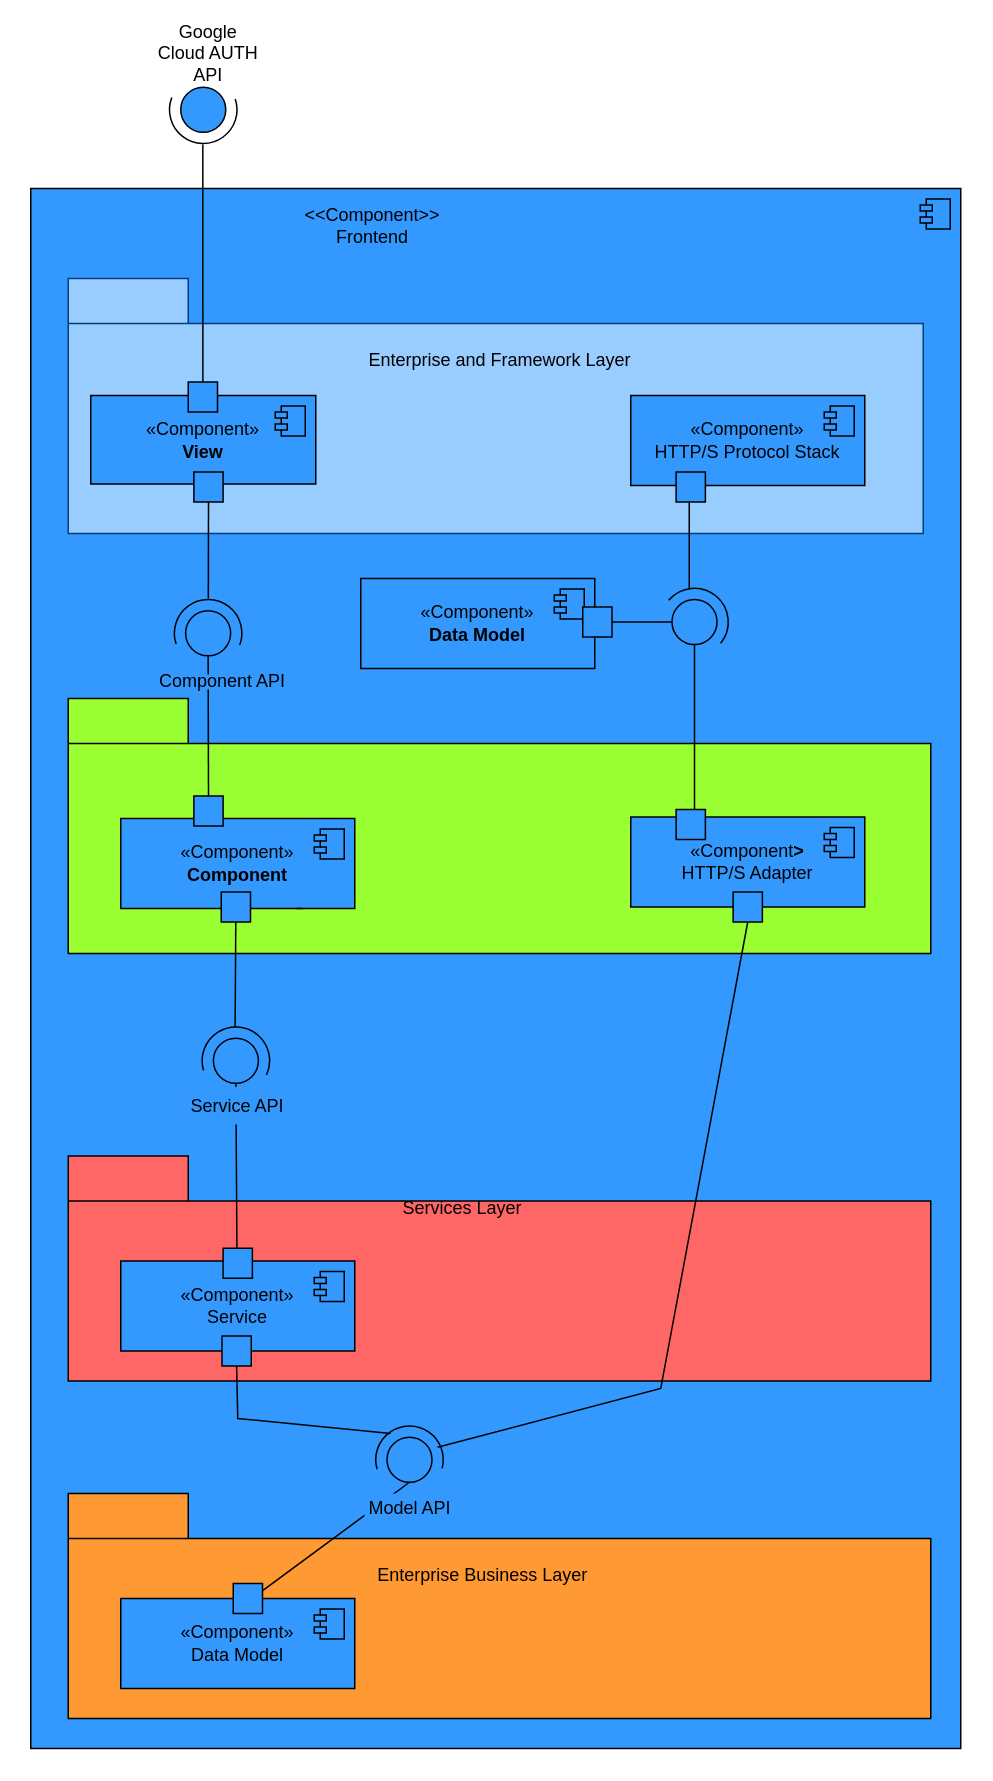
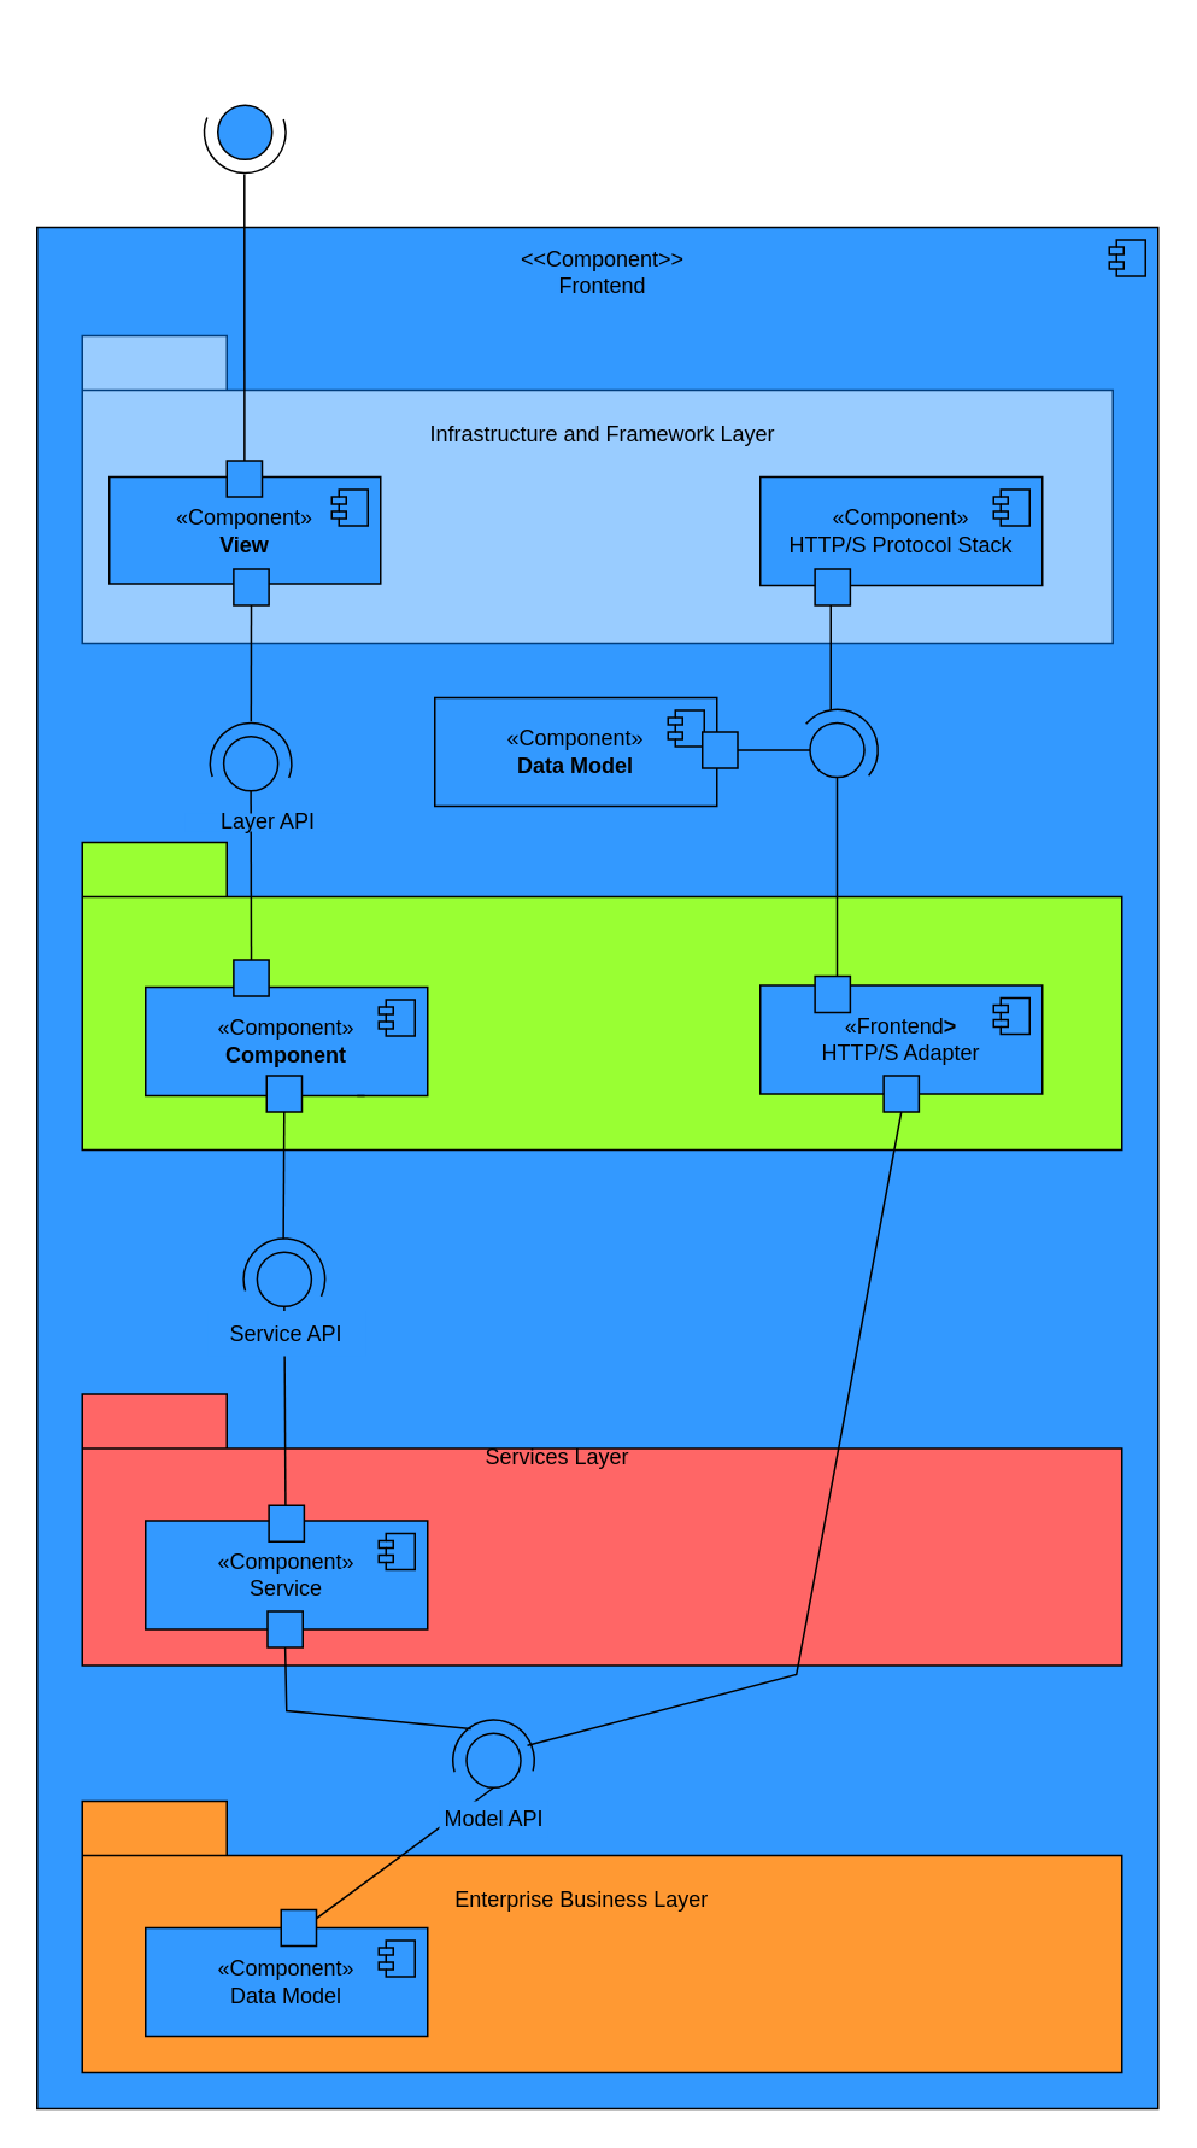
- <mxCell id="63" value="Google Cloud AUTH API" style="text;html=1;align=center;verticalAlign=middle;whiteSpace=wrap;rounded=0;" vertex="1" parent="1"><mxGeometry x="102" y="20" width="72.5" height="30" as="geometry" /></mxCell>
- <mxCell id="4" value="&lt;div&gt;&amp;lt;&amp;lt;Component&amp;gt;&amp;gt;&lt;/div&gt;&lt;div&gt;Frontend&lt;/div&gt;" style="text;html=1;align=center;verticalAlign=middle;whiteSpace=wrap;rounded=0;" vertex="1" parent="1"><mxGeometry x="187.5" y="135" width="120" height="30" as="geometry" /></mxCell>
+ <mxCell id="4" value="&lt;div&gt;&amp;lt;&amp;lt;Component&amp;gt;&amp;gt;&lt;/div&gt;&lt;div&gt;Frontend&lt;/div&gt;" style="text;html=1;align=center;verticalAlign=middle;whiteSpace=wrap;rounded=0;" vertex="1" parent="1"><mxGeometry x="272.5" y="135" width="120" height="30" as="geometry" /></mxCell>
- <mxCell id="6" value="&lt;div&gt;Enterprise and Framework Layer&lt;/div&gt;" style="text;html=1;align=center;verticalAlign=middle;whiteSpace=wrap;rounded=0;" vertex="1" parent="1"><mxGeometry x="217.5" y="225" width="230" height="30" as="geometry" /></mxCell>
+ <mxCell id="6" value="&lt;div&gt;Infrastructure and Framework Layer&lt;/div&gt;" style="text;html=1;align=center;verticalAlign=middle;whiteSpace=wrap;rounded=0;" vertex="1" parent="1"><mxGeometry x="217.5" y="225" width="230" height="30" as="geometry" /></mxCell>
- <mxCell id="43" value="Component API" style="text;html=1;align=center;verticalAlign=middle;whiteSpace=wrap;rounded=0;fillColor=#3399FF;" vertex="1" parent="1"><mxGeometry x="102" y="449" width="91.5" height="10" as="geometry" /></mxCell>
+ <mxCell id="43" value="Layer API" style="text;html=1;align=center;verticalAlign=middle;whiteSpace=wrap;rounded=0;fillColor=#3399FF;" vertex="1" parent="1"><mxGeometry x="102" y="449" width="91.5" height="10" as="geometry" /></mxCell>
- <mxCell id="18" value="&lt;div&gt;«Component&lt;b&gt;&amp;gt;&lt;/b&gt;&lt;/div&gt;HTTP/S Adapter" style="html=1;dropTarget=0;whiteSpace=wrap;fillColor=#3399FF;" vertex="1" parent="1"><mxGeometry x="420" y="544" width="156" height="60" as="geometry" /></mxCell>
+ <mxCell id="18" value="&lt;div&gt;«Frontend&lt;b&gt;&amp;gt;&lt;/b&gt;&lt;/div&gt;HTTP/S Adapter" style="html=1;dropTarget=0;whiteSpace=wrap;fillColor=#3399FF;" vertex="1" parent="1"><mxGeometry x="420" y="544" width="156" height="60" as="geometry" /></mxCell>
